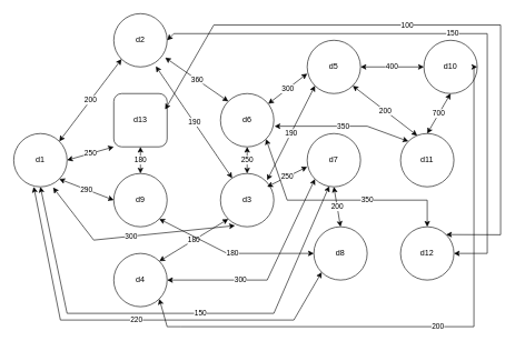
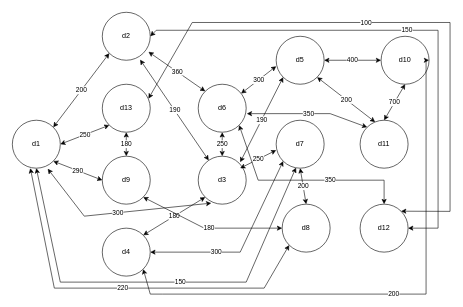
- <mxCell id="5" value="d13" style="whiteSpace=wrap;html=1;aspect=fixed;rounded=1;" vertex="1" parent="1"><mxGeometry x="170" y="140" width="80" height="80" as="geometry" /></mxCell>
+ <mxCell id="5" value="d13" style="ellipse;whiteSpace=wrap;html=1;aspect=fixed;" vertex="1" parent="1"><mxGeometry x="170" y="140" width="80" height="80" as="geometry" /></mxCell>
